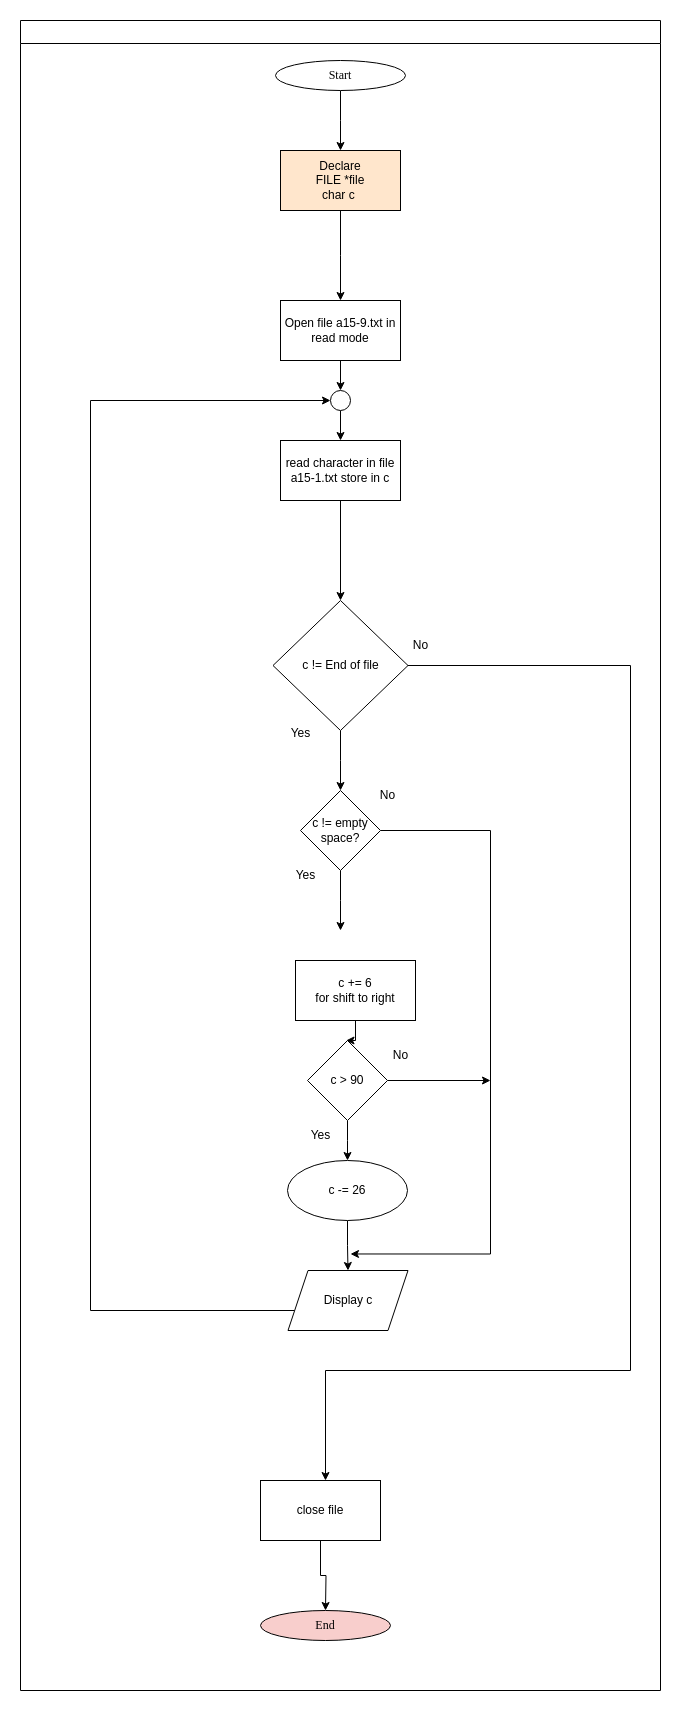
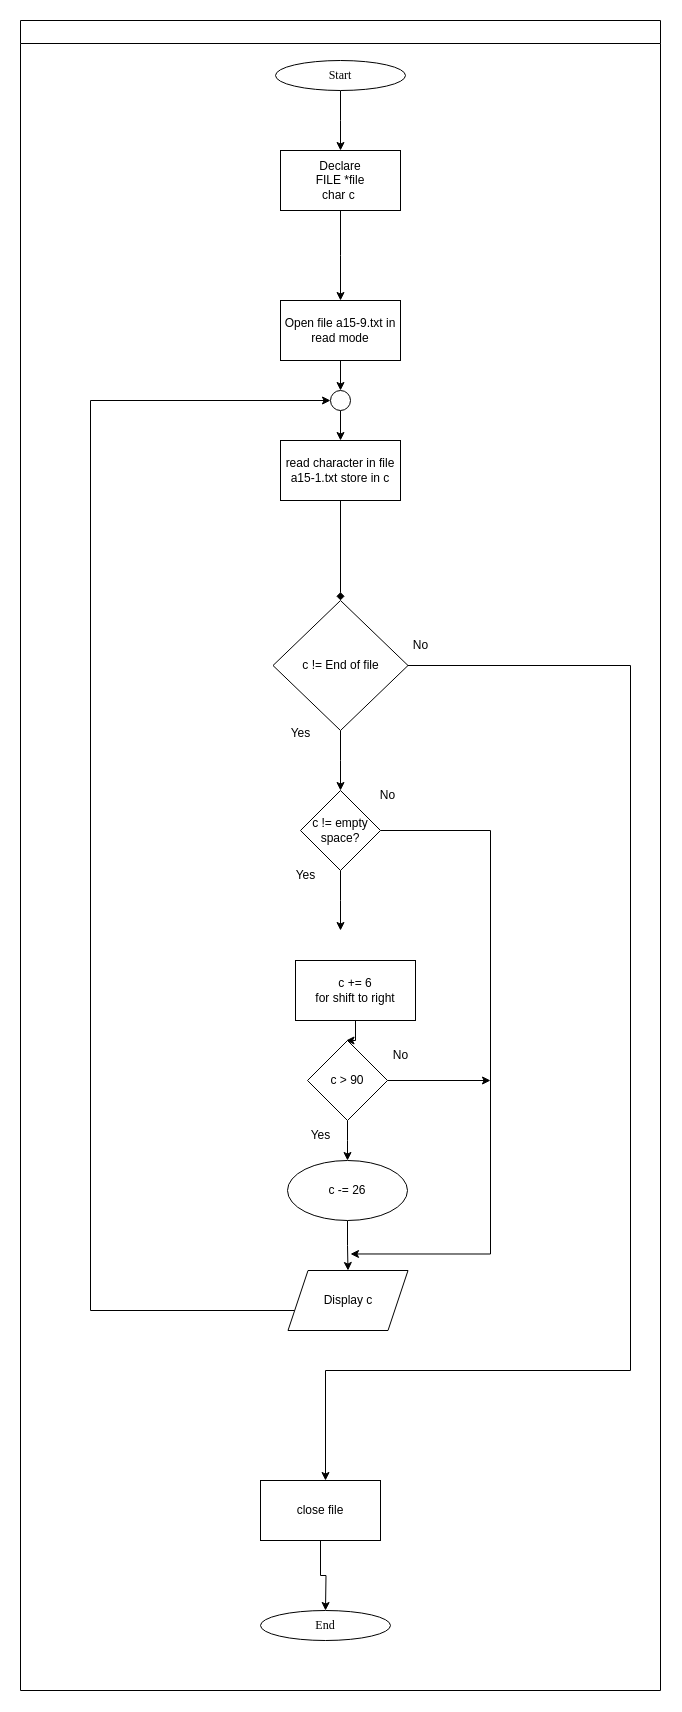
- <mxCell id="6" value="Declare&lt;br&gt;FILE *file&lt;div&gt;char c&amp;nbsp;&lt;/div&gt;" style="rounded=0;whiteSpace=wrap;html=1;fillColor=#ffe6cc;" parent="2" vertex="1"><mxGeometry x="260" y="130" width="120" height="60" as="geometry" /></mxCell>
+ <mxCell id="6" value="Declare&lt;br&gt;FILE *file&lt;div&gt;char c&amp;nbsp;&lt;/div&gt;" style="rounded=0;whiteSpace=wrap;html=1;" parent="2" vertex="1"><mxGeometry x="260" y="130" width="120" height="60" as="geometry" /></mxCell>
- <mxCell id="12" style="edgeStyle=orthogonalEdgeStyle;rounded=0;orthogonalLoop=1;jettySize=auto;html=1;" parent="2" source="13" target="11" edge="1"><mxGeometry relative="1" as="geometry" /></mxCell>
+ <mxCell id="12" style="edgeStyle=orthogonalEdgeStyle;rounded=0;orthogonalLoop=1;jettySize=auto;html=1;endArrow=diamond;" parent="2" source="13" target="11" edge="1"><mxGeometry relative="1" as="geometry" /></mxCell>
- <mxCell id="20" value="&lt;font data-font-src=&quot;https://fonts.googleapis.com/css?family=Sarabun&quot; face=&quot;Sarabun&quot;&gt;End&lt;/font&gt;" style="ellipse;whiteSpace=wrap;html=1;fillColor=#f8cecc;" parent="2" vertex="1"><mxGeometry x="240" y="1590" width="130" height="30" as="geometry" /></mxCell>
+ <mxCell id="20" value="&lt;font data-font-src=&quot;https://fonts.googleapis.com/css?family=Sarabun&quot; face=&quot;Sarabun&quot;&gt;End&lt;/font&gt;" style="ellipse;whiteSpace=wrap;html=1;" parent="2" vertex="1"><mxGeometry x="240" y="1590" width="130" height="30" as="geometry" /></mxCell>
